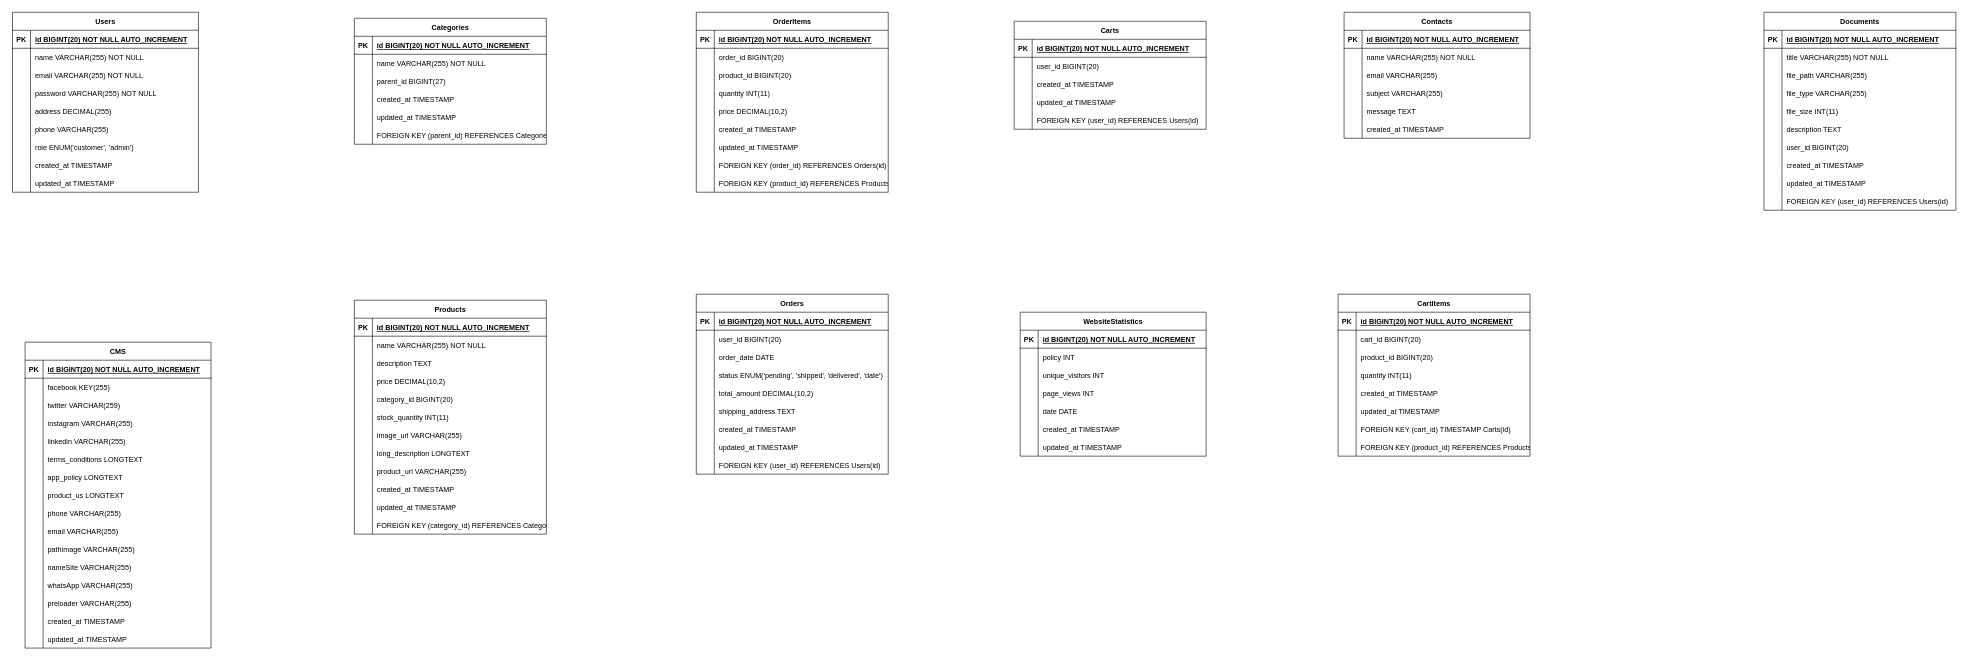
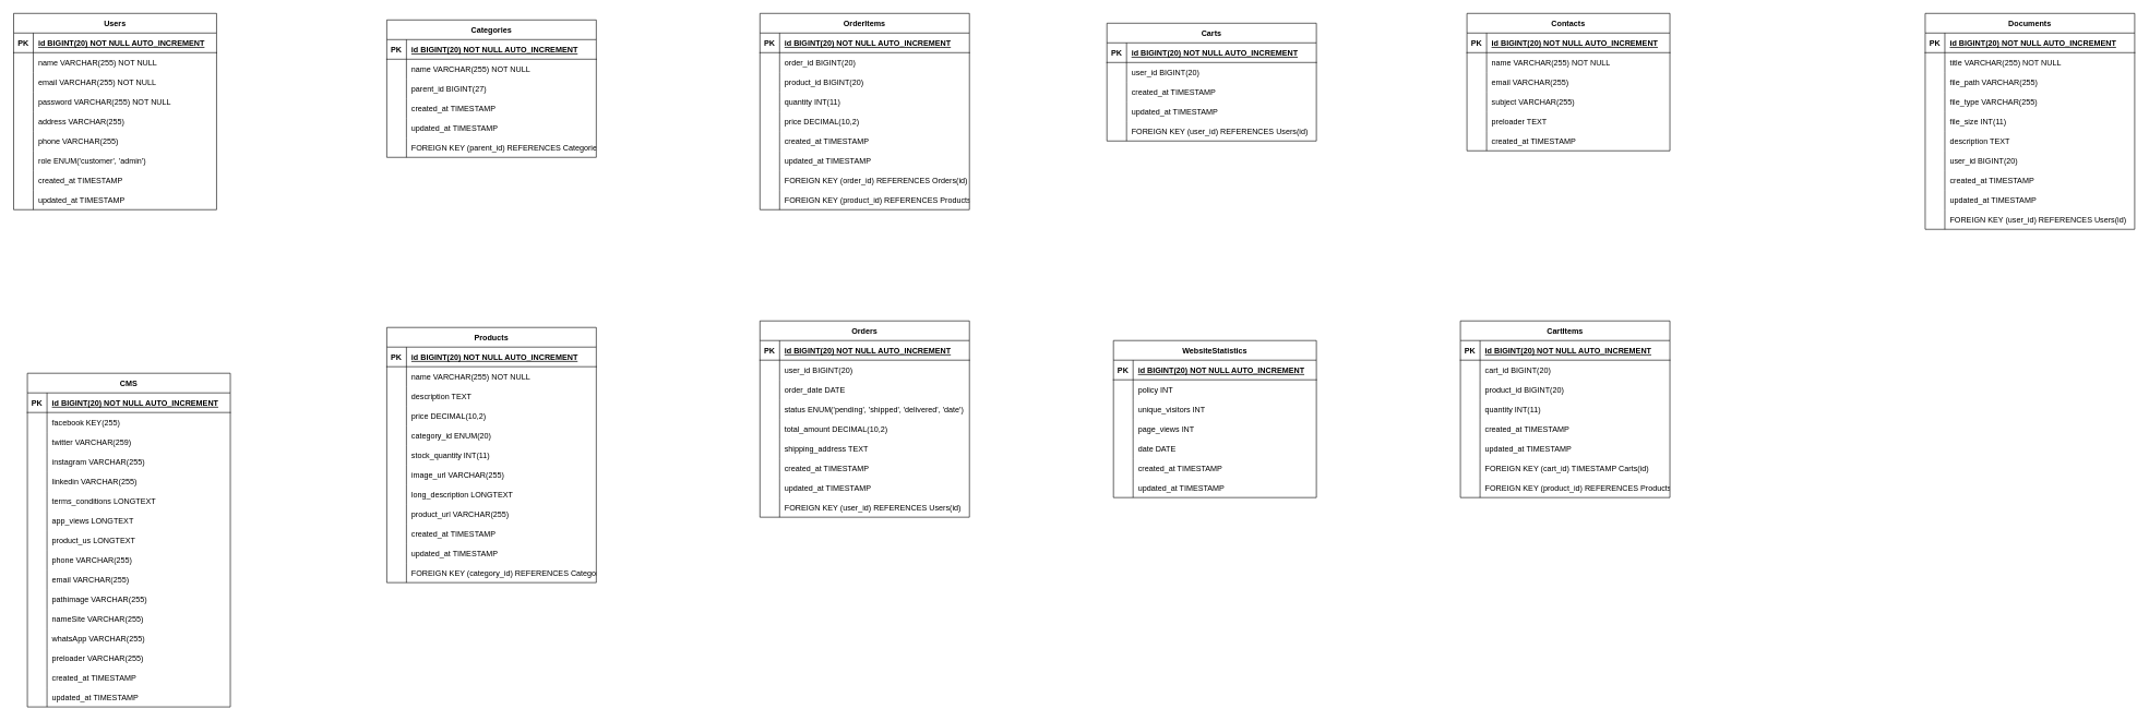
- <mxCell id="66" value="address DECIMAL(255)" style="shape=partialRectangle;overflow=hidden;connectable=0;fillColor=none;align=left;strokeColor=inherit;top=0;left=0;bottom=0;right=0;spacingLeft=6;" parent="64" vertex="1"><mxGeometry x="30" width="280" height="30" as="geometry"><mxRectangle width="280" height="30" as="alternateBounds" /></mxGeometry></mxCell>
+ <mxCell id="66" value="address VARCHAR(255)" style="shape=partialRectangle;overflow=hidden;connectable=0;fillColor=none;align=left;strokeColor=inherit;top=0;left=0;bottom=0;right=0;spacingLeft=6;" parent="64" vertex="1"><mxGeometry x="30" width="280" height="30" as="geometry"><mxRectangle width="280" height="30" as="alternateBounds" /></mxGeometry></mxCell>
- <mxCell id="247" value="message TEXT" style="shape=partialRectangle;overflow=hidden;connectable=0;fillColor=none;align=left;strokeColor=inherit;top=0;left=0;bottom=0;right=0;spacingLeft=6;" parent="245" vertex="1"><mxGeometry x="30" width="280" height="30" as="geometry"><mxRectangle width="280" height="30" as="alternateBounds" /></mxGeometry></mxCell>
+ <mxCell id="247" value="preloader TEXT" style="shape=partialRectangle;overflow=hidden;connectable=0;fillColor=none;align=left;strokeColor=inherit;top=0;left=0;bottom=0;right=0;spacingLeft=6;" parent="245" vertex="1"><mxGeometry x="30" width="280" height="30" as="geometry"><mxRectangle width="280" height="30" as="alternateBounds" /></mxGeometry></mxCell>
- <mxCell id="94" value="category_id BIGINT(20)" style="shape=partialRectangle;overflow=hidden;connectable=0;fillColor=none;align=left;strokeColor=inherit;top=0;left=0;bottom=0;right=0;spacingLeft=6;" parent="92" vertex="1"><mxGeometry x="30" width="290" height="30" as="geometry"><mxRectangle width="290" height="30" as="alternateBounds" /></mxGeometry></mxCell>
+ <mxCell id="94" value="category_id ENUM(20)" style="shape=partialRectangle;overflow=hidden;connectable=0;fillColor=none;align=left;strokeColor=inherit;top=0;left=0;bottom=0;right=0;spacingLeft=6;" parent="92" vertex="1"><mxGeometry x="30" width="290" height="30" as="geometry"><mxRectangle width="290" height="30" as="alternateBounds" /></mxGeometry></mxCell>
- <mxCell id="23" value="app_policy LONGTEXT" style="shape=partialRectangle;overflow=hidden;connectable=0;fillColor=none;align=left;strokeColor=inherit;top=0;left=0;bottom=0;right=0;spacingLeft=6;" parent="21" vertex="1"><mxGeometry x="30" width="280" height="30" as="geometry"><mxRectangle width="280" height="30" as="alternateBounds" /></mxGeometry></mxCell>
+ <mxCell id="23" value="app_views LONGTEXT" style="shape=partialRectangle;overflow=hidden;connectable=0;fillColor=none;align=left;strokeColor=inherit;top=0;left=0;bottom=0;right=0;spacingLeft=6;" parent="21" vertex="1"><mxGeometry x="30" width="280" height="30" as="geometry"><mxRectangle width="280" height="30" as="alternateBounds" /></mxGeometry></mxCell>
